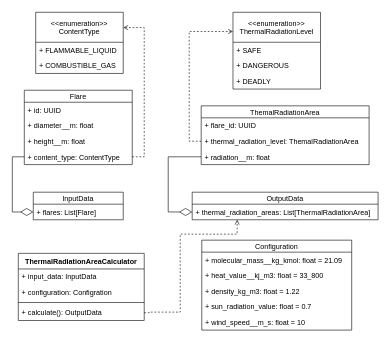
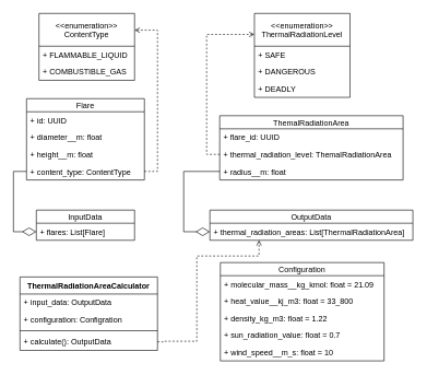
- <mxCell id="21" value="+ radiation__m: float" style="text;strokeColor=none;fillColor=none;align=left;verticalAlign=top;spacingLeft=4;spacingRight=4;overflow=hidden;rotatable=0;points=[[0,0.5],[1,0.5]];portConstraint=eastwest;" vertex="1" parent="18"><mxGeometry y="72" width="280" height="26" as="geometry" /></mxCell>
+ <mxCell id="21" value="+ radius__m: float" style="text;strokeColor=none;fillColor=none;align=left;verticalAlign=top;spacingLeft=4;spacingRight=4;overflow=hidden;rotatable=0;points=[[0,0.5],[1,0.5]];portConstraint=eastwest;" vertex="1" parent="18"><mxGeometry y="72" width="280" height="26" as="geometry" /></mxCell>
- <mxCell id="27" value="+ input_data: InputData" style="text;strokeColor=none;fillColor=none;align=left;verticalAlign=top;spacingLeft=4;spacingRight=4;overflow=hidden;rotatable=0;points=[[0,0.5],[1,0.5]];portConstraint=eastwest;" vertex="1" parent="26"><mxGeometry y="26" width="210" height="26" as="geometry" /></mxCell>
+ <mxCell id="27" value="+ input_data: OutputData" style="text;strokeColor=none;fillColor=none;align=left;verticalAlign=top;spacingLeft=4;spacingRight=4;overflow=hidden;rotatable=0;points=[[0,0.5],[1,0.5]];portConstraint=eastwest;" vertex="1" parent="26"><mxGeometry y="26" width="210" height="26" as="geometry" /></mxCell>
